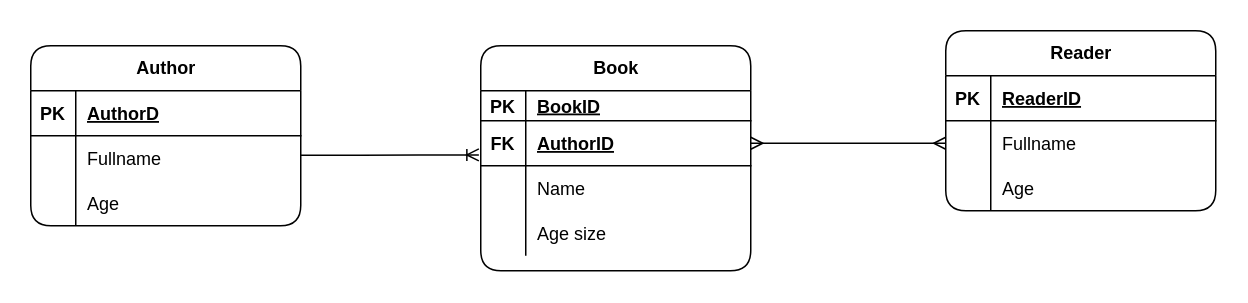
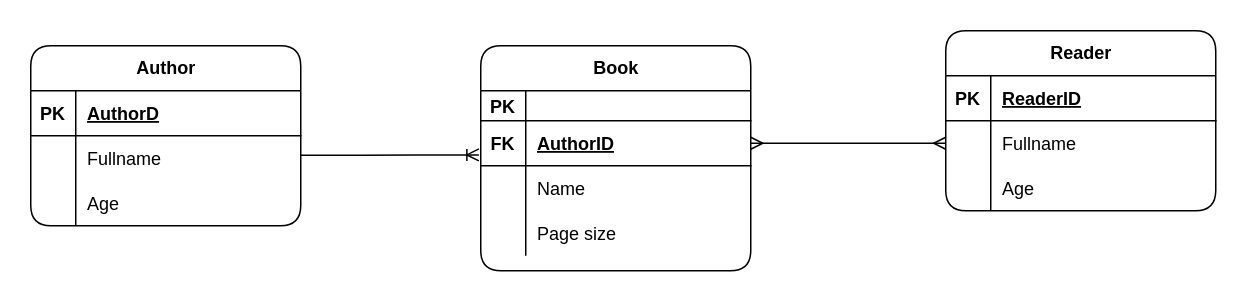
- <mxCell id="16" value="BookID" style="shape=partialRectangle;connectable=0;fillColor=none;top=0;left=0;bottom=0;right=0;align=left;spacingLeft=6;fontStyle=5;overflow=hidden;" vertex="1" parent="14"><mxGeometry x="30" width="150" height="20" as="geometry" /></mxCell>
- <mxCell id="25" value="Age size" style="shape=partialRectangle;connectable=0;fillColor=none;top=0;left=0;bottom=0;right=0;align=left;spacingLeft=6;overflow=hidden;" vertex="1" parent="23"><mxGeometry x="30" width="150" height="30" as="geometry" /></mxCell>
+ <mxCell id="25" value="Page size" style="shape=partialRectangle;connectable=0;fillColor=none;top=0;left=0;bottom=0;right=0;align=left;spacingLeft=6;overflow=hidden;" vertex="1" parent="23"><mxGeometry x="30" width="150" height="30" as="geometry" /></mxCell>
